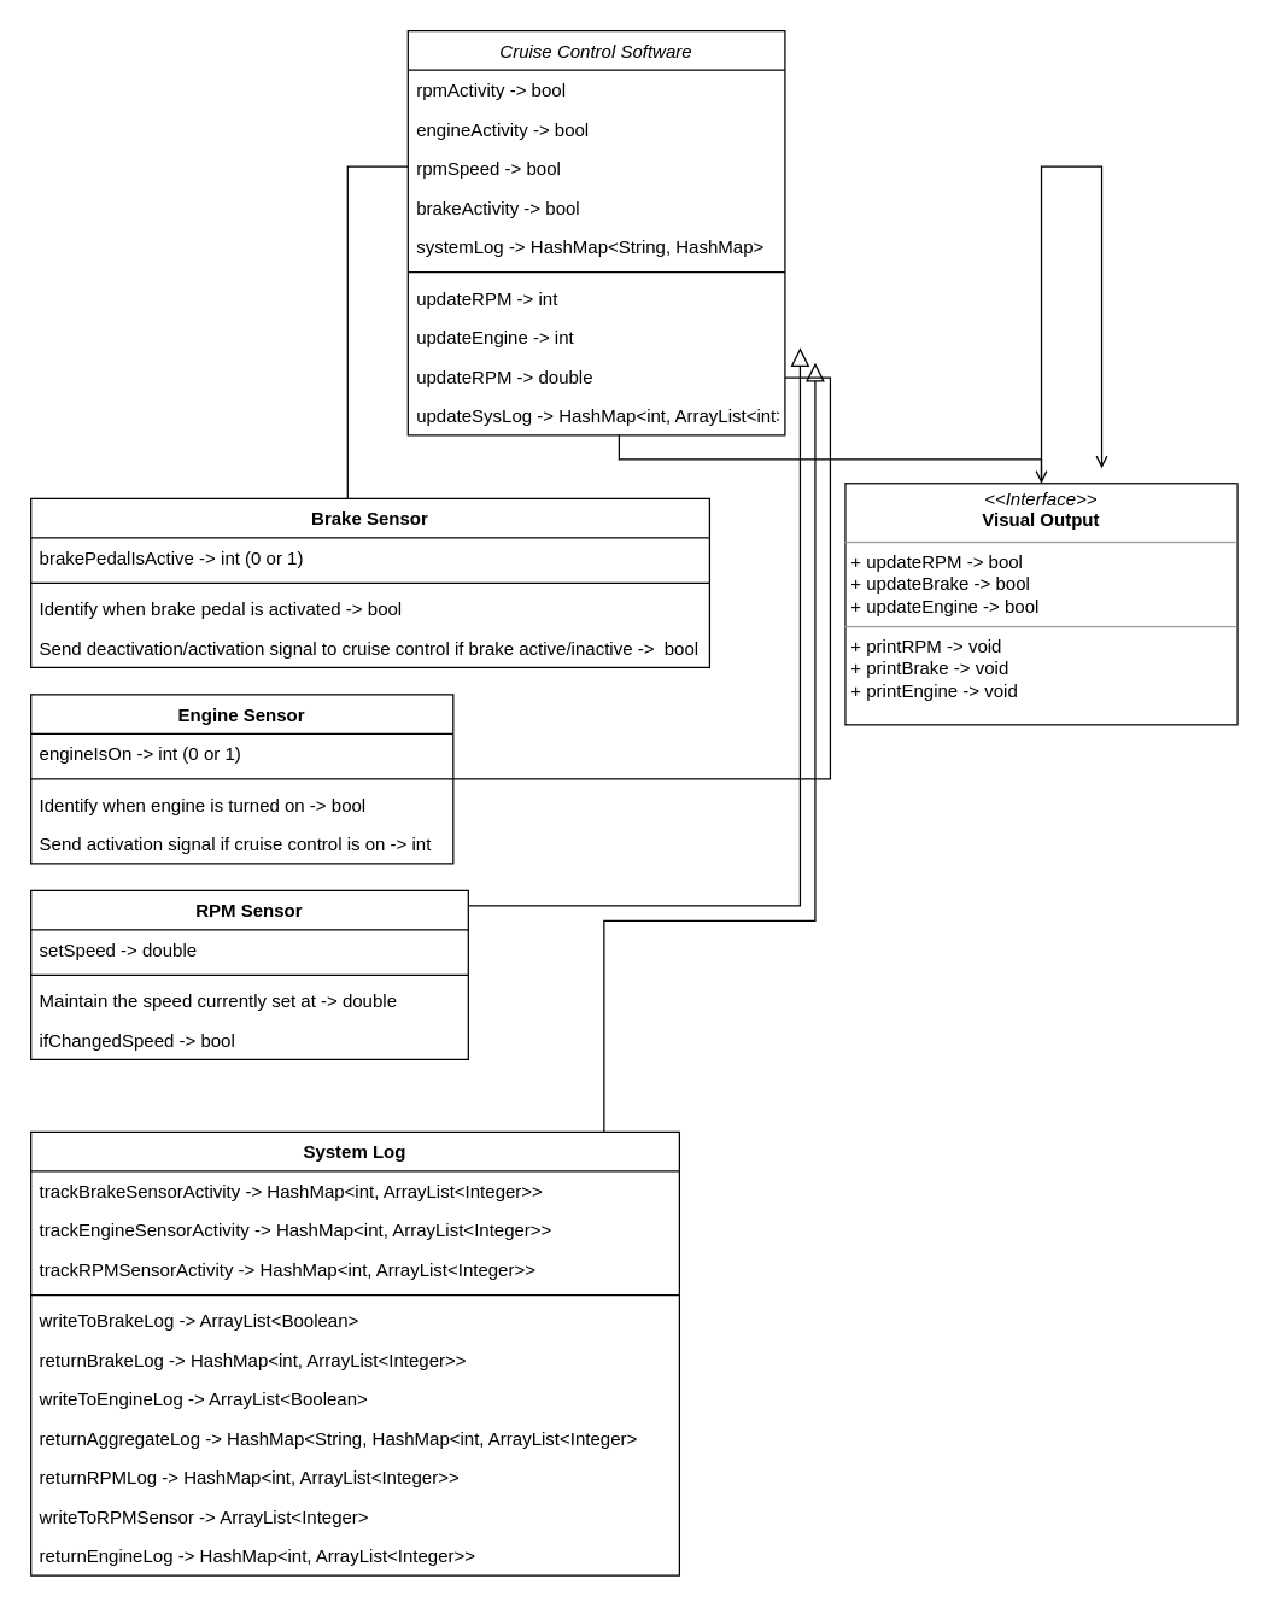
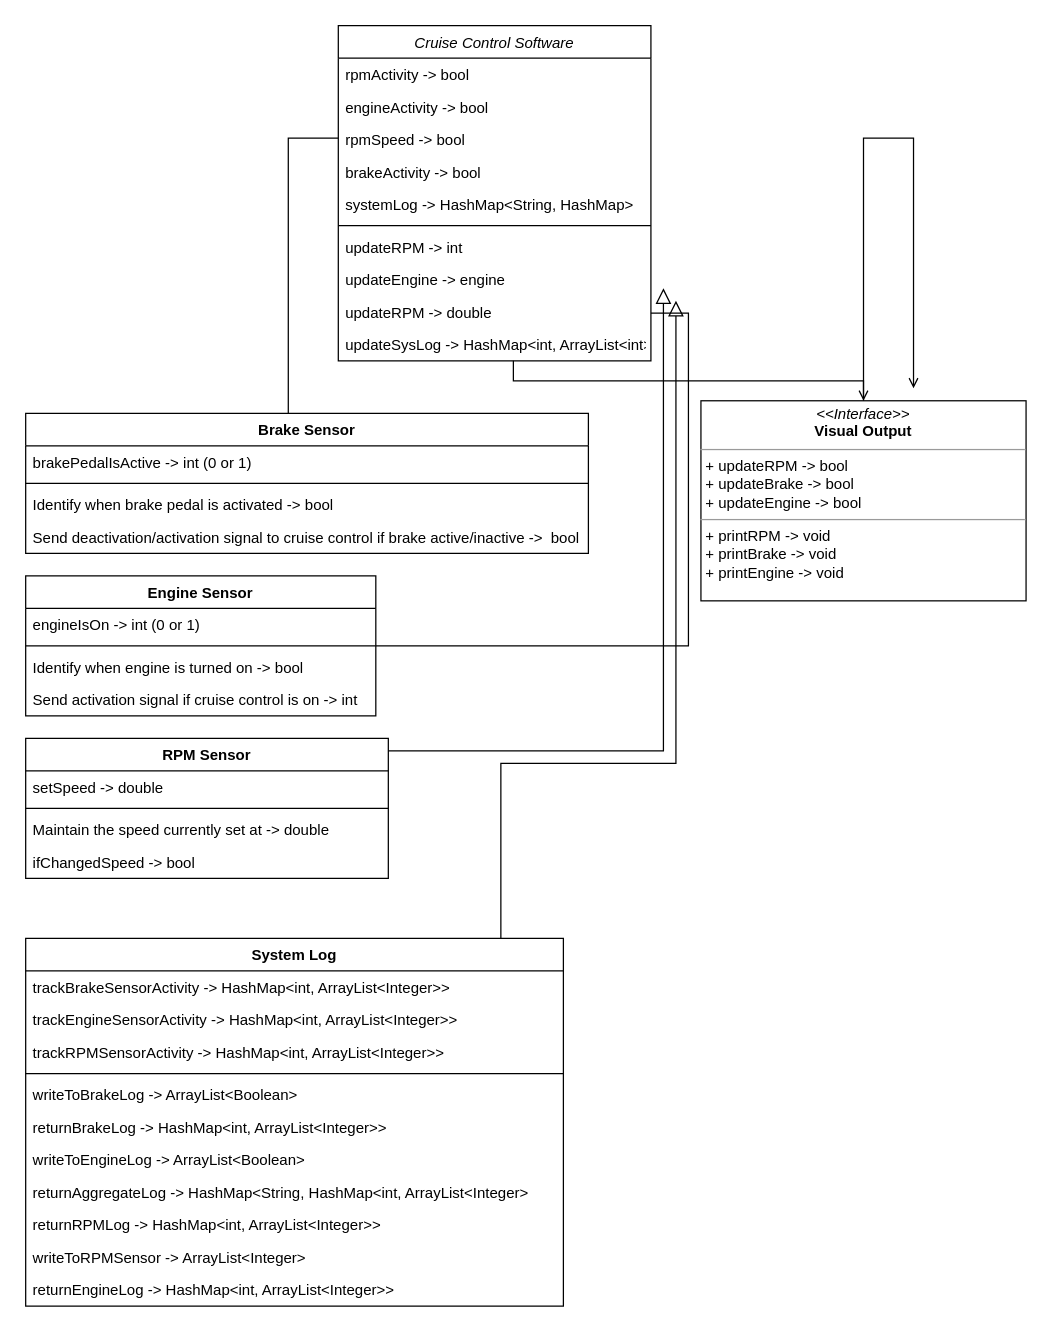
- <mxCell id="10" value="updateEngine -&gt; int" style="text;align=left;verticalAlign=top;spacingLeft=4;spacingRight=4;overflow=hidden;rotatable=0;points=[[0,0.5],[1,0.5]];portConstraint=eastwest;rounded=0;shadow=0;html=0;" vertex="1" parent="2"><mxGeometry y="190" width="250" height="26" as="geometry" /></mxCell>
+ <mxCell id="10" value="updateEngine -&gt; engine" style="text;align=left;verticalAlign=top;spacingLeft=4;spacingRight=4;overflow=hidden;rotatable=0;points=[[0,0.5],[1,0.5]];portConstraint=eastwest;rounded=0;shadow=0;html=0;" vertex="1" parent="2"><mxGeometry y="190" width="250" height="26" as="geometry" /></mxCell>
